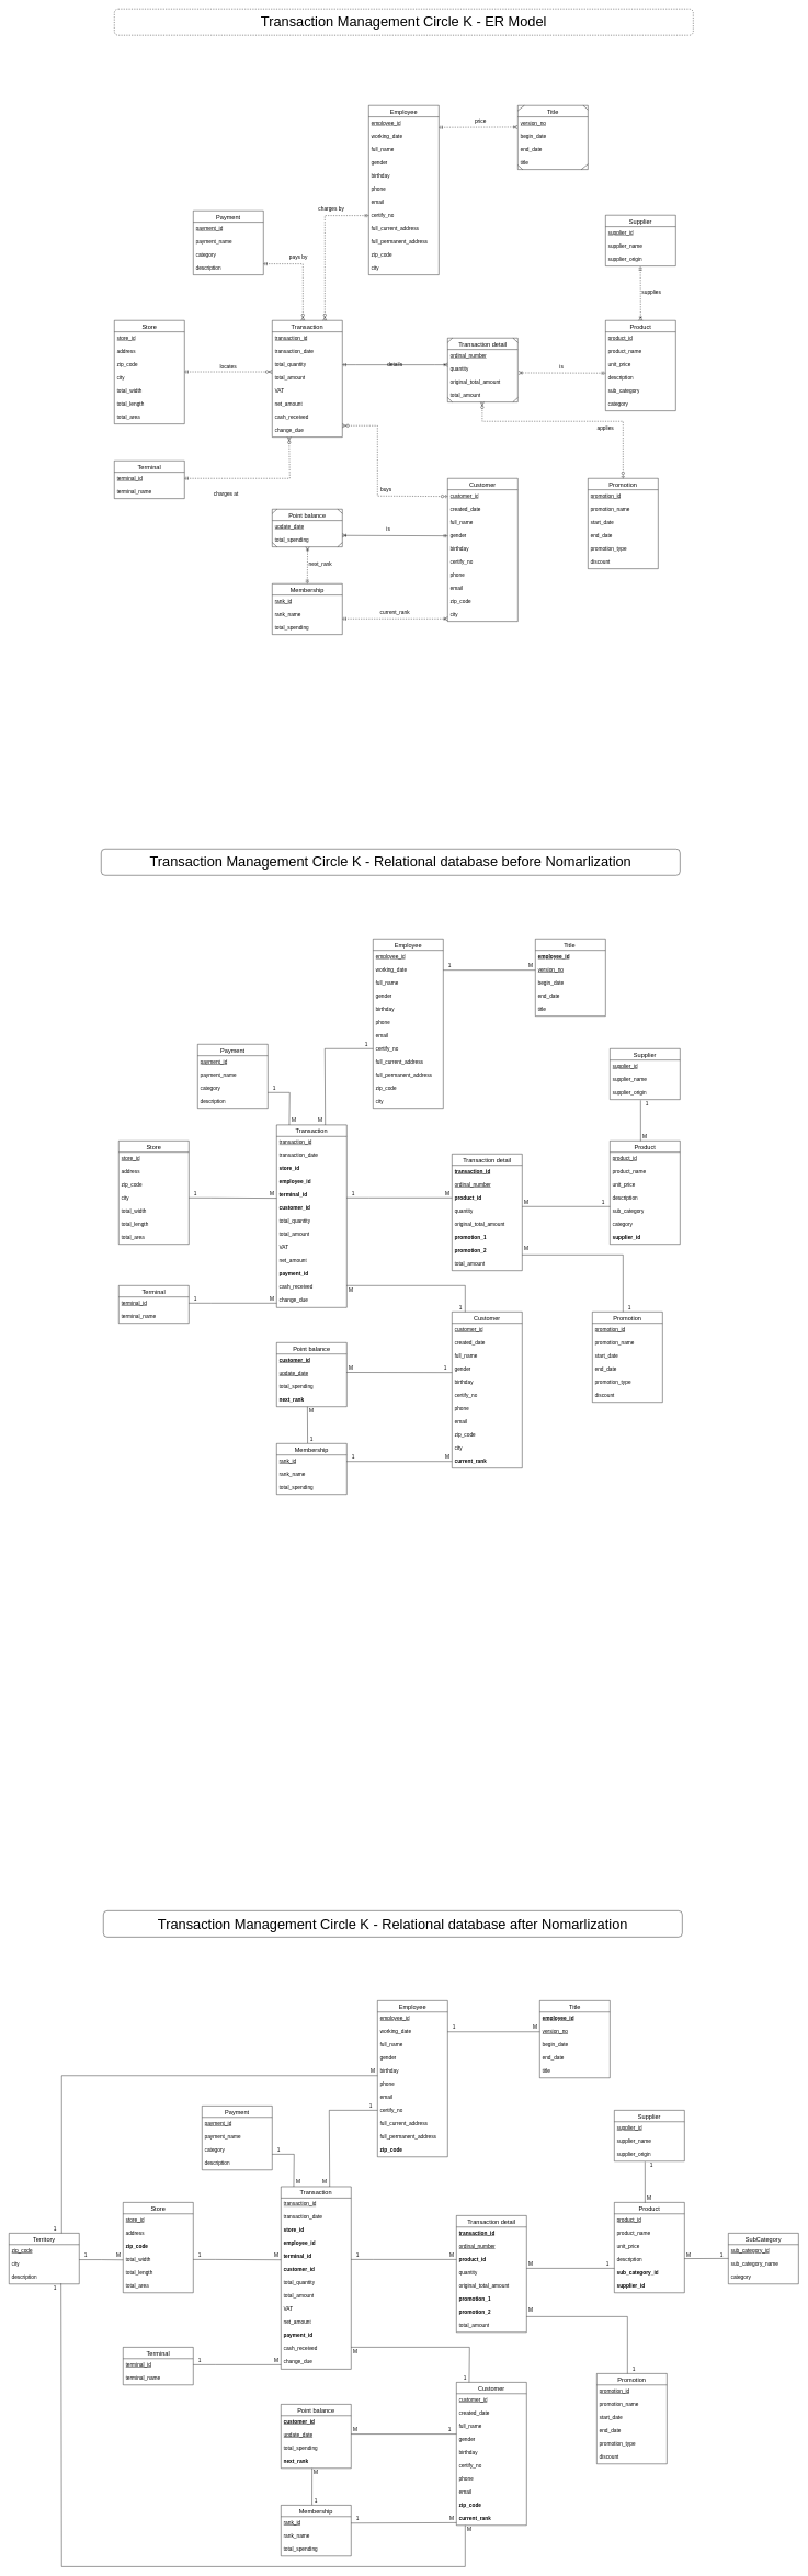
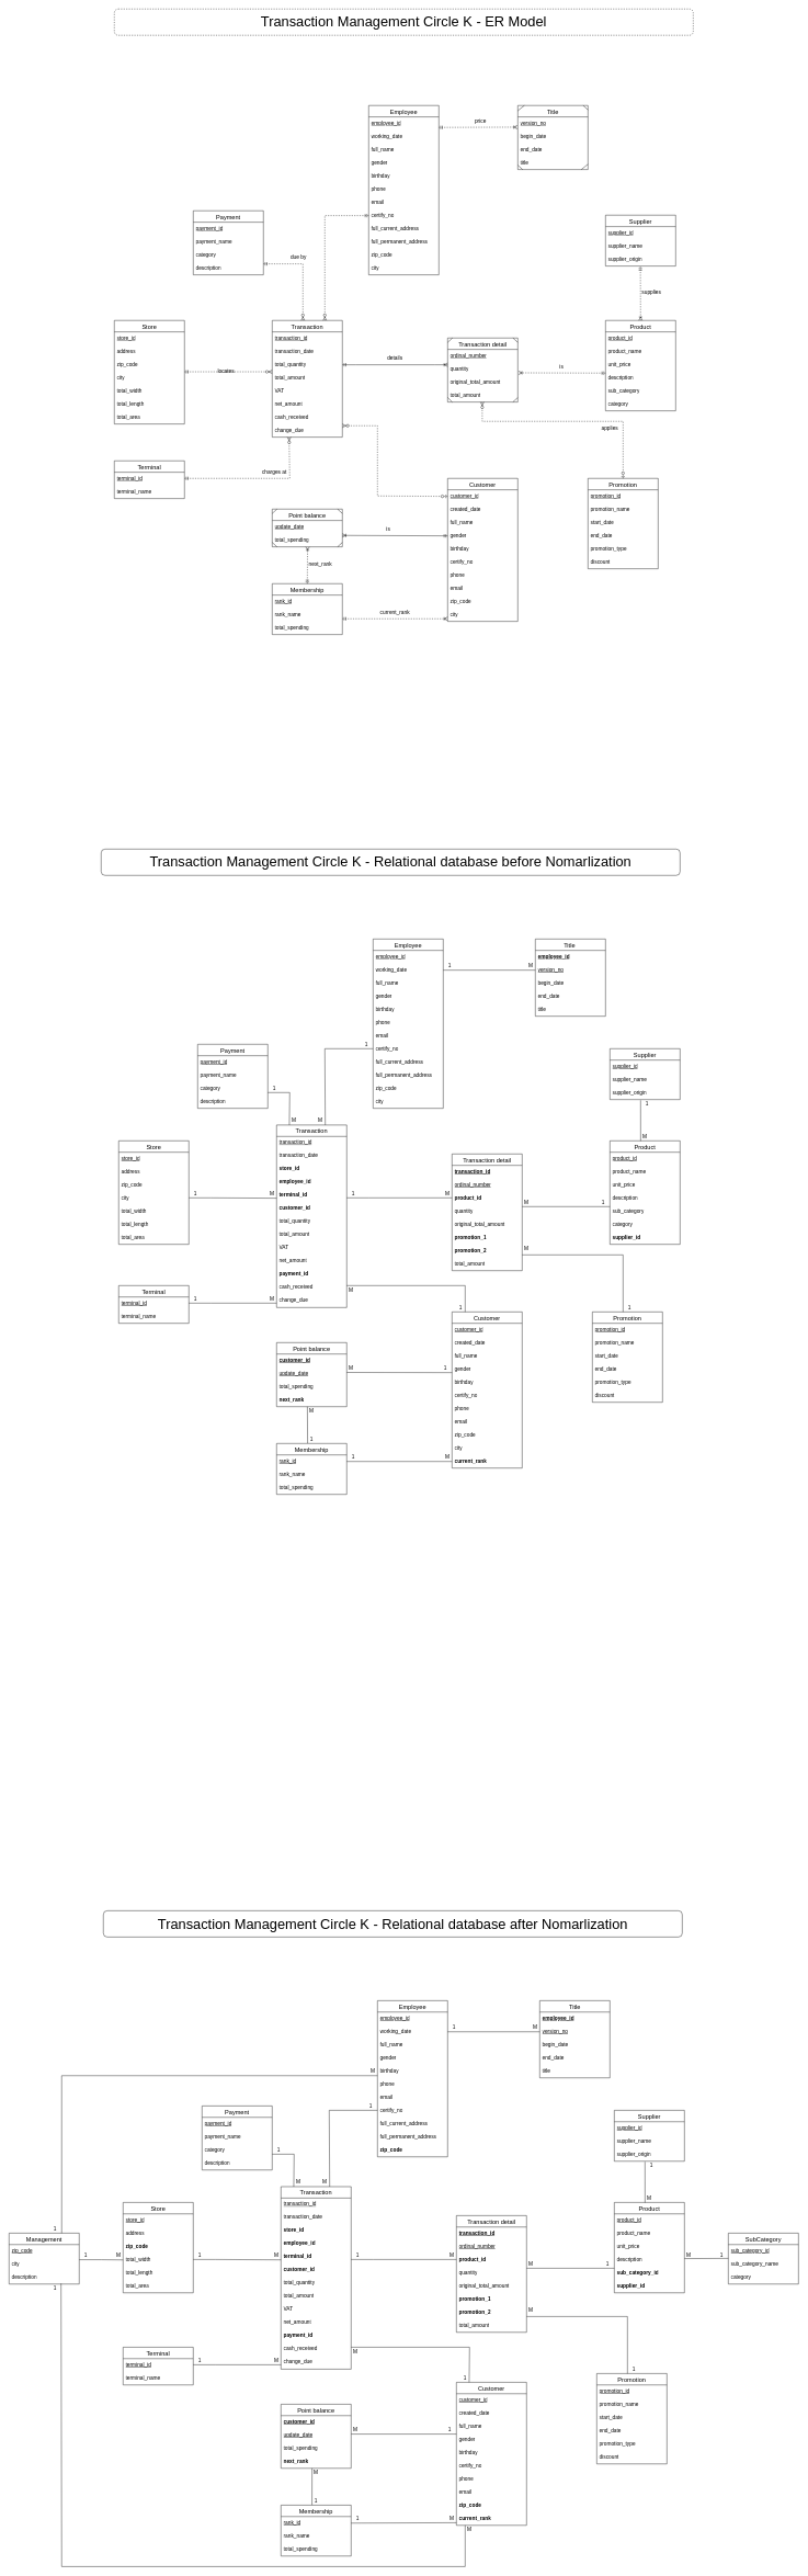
- <mxCell id="92" value="charges by" style="text;html=1;strokeColor=none;fillColor=none;align=center;verticalAlign=middle;whiteSpace=wrap;rounded=0;" parent="1" vertex="1"><mxGeometry x="720" y="460" width="70" height="30" as="geometry" /></mxCell>
- <mxCell id="94" value="pays by" style="text;html=1;strokeColor=none;fillColor=none;align=center;verticalAlign=middle;whiteSpace=wrap;rounded=0;" parent="1" vertex="1"><mxGeometry x="650" y="570" width="60" height="30" as="geometry" /></mxCell>
+ <mxCell id="94" value="due by" style="text;html=1;strokeColor=none;fillColor=none;align=center;verticalAlign=middle;whiteSpace=wrap;rounded=0;" parent="1" vertex="1"><mxGeometry x="650" y="570" width="60" height="30" as="geometry" /></mxCell>
- <mxCell id="90" value="details" style="text;html=1;strokeColor=none;fillColor=none;align=center;verticalAlign=middle;whiteSpace=wrap;rounded=0;" parent="1" vertex="1"><mxGeometry x="870" y="815" width="60" height="30" as="geometry" /></mxCell>
+ <mxCell id="90" value="details" style="text;html=1;strokeColor=none;fillColor=none;align=center;verticalAlign=middle;whiteSpace=wrap;rounded=0;" parent="1" vertex="1"><mxGeometry x="870" y="800" width="60" height="30" as="geometry" /></mxCell>
- <mxCell id="96" value="locates" style="text;html=1;strokeColor=none;fillColor=none;align=center;verticalAlign=middle;whiteSpace=wrap;rounded=0;" parent="1" vertex="1"><mxGeometry x="490" y="820" width="60" height="30" as="geometry" /></mxCell>
+ <mxCell id="96" value="locates" style="text;html=1;strokeColor=none;fillColor=none;align=center;verticalAlign=middle;whiteSpace=wrap;rounded=0;" parent="1" vertex="1"><mxGeometry x="485" y="830" width="60" height="30" as="geometry" /></mxCell>
- <mxCell id="104" value="applies" style="text;html=1;strokeColor=none;fillColor=none;align=center;verticalAlign=middle;whiteSpace=wrap;rounded=0;" parent="1" vertex="1"><mxGeometry x="1350" y="960" width="60" height="30" as="geometry" /></mxCell>
+ <mxCell id="104" value="applies" style="text;html=1;strokeColor=none;fillColor=none;align=center;verticalAlign=middle;whiteSpace=wrap;rounded=0;" parent="1" vertex="1"><mxGeometry x="1360" y="960" width="60" height="30" as="geometry" /></mxCell>
- <mxCell id="102" value="buys" style="text;html=1;strokeColor=none;fillColor=none;align=center;verticalAlign=middle;whiteSpace=wrap;rounded=0;" parent="1" vertex="1"><mxGeometry x="860" y="1100" width="40" height="30" as="geometry" /></mxCell>
- <mxCell id="98" value="charges at" style="text;html=1;strokeColor=none;fillColor=none;align=center;verticalAlign=middle;whiteSpace=wrap;rounded=0;" parent="1" vertex="1"><mxGeometry x="480" y="1110" width="70" height="30" as="geometry" /></mxCell>
+ <mxCell id="98" value="charges at" style="text;html=1;strokeColor=none;fillColor=none;align=center;verticalAlign=middle;whiteSpace=wrap;rounded=0;" parent="1" vertex="1"><mxGeometry x="590" y="1060" width="70" height="30" as="geometry" /></mxCell>
- <mxCell id="397" value="Territory" style="swimlane;fontStyle=0;childLayout=stackLayout;horizontal=1;startSize=26;horizontalStack=0;resizeParent=1;resizeParentMax=0;resizeLast=0;collapsible=1;marginBottom=0;align=center;fontSize=14;" parent="1" vertex="1"><mxGeometry x="20" y="5090" width="160" height="116" as="geometry" /></mxCell>
+ <mxCell id="397" value="Management" style="swimlane;fontStyle=0;childLayout=stackLayout;horizontal=1;startSize=26;horizontalStack=0;resizeParent=1;resizeParentMax=0;resizeLast=0;collapsible=1;marginBottom=0;align=center;fontSize=14;" parent="1" vertex="1"><mxGeometry x="20" y="5090" width="160" height="116" as="geometry" /></mxCell>
